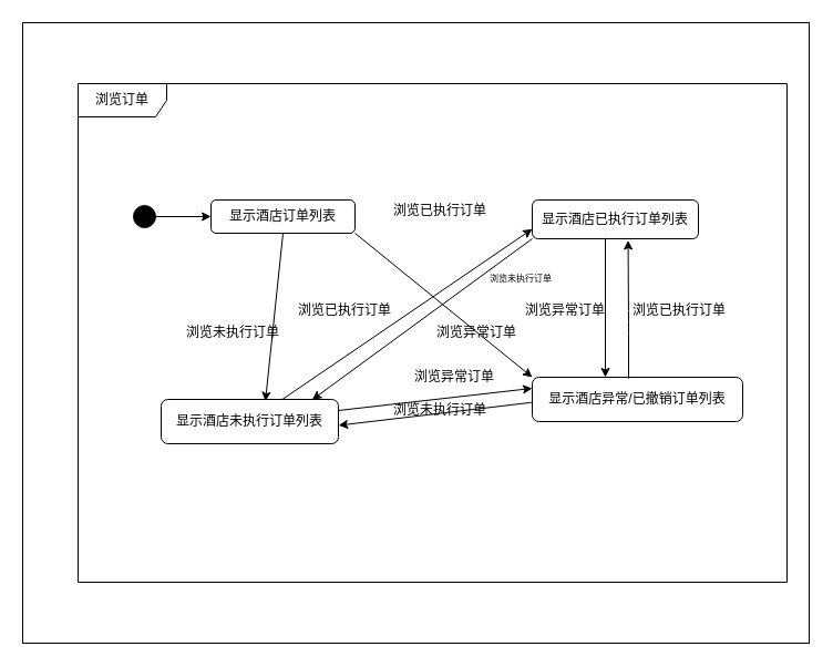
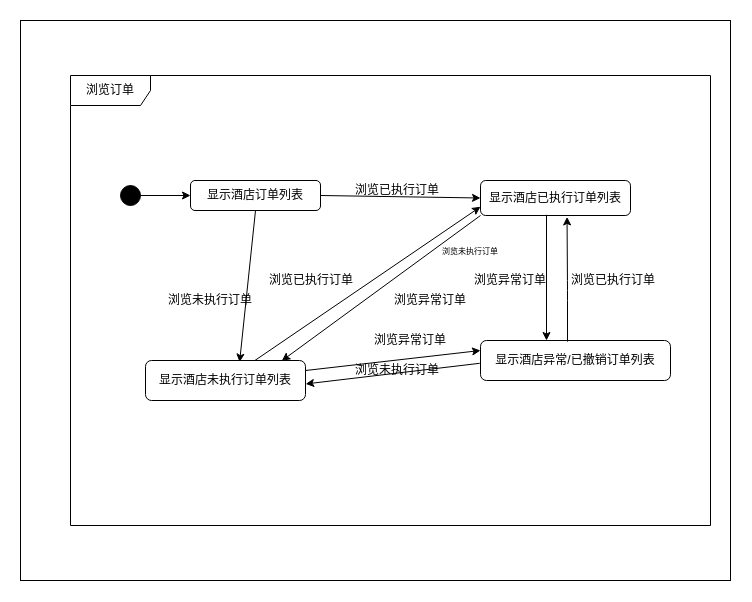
+ <mxCell id="11" value="" style="endArrow=classic;html=1;exitX=1;exitY=0.5;exitDx=0;exitDy=0;entryX=0;entryY=0.5;entryDx=0;entryDy=0;" edge="1" parent="1" source="5" target="7"><mxGeometry width="50" height="50" relative="1" as="geometry"><mxPoint x="330" y="340" as="sourcePoint" /><mxPoint x="380" y="290" as="targetPoint" /></mxGeometry></mxCell>
- <mxCell id="16" value="" style="endArrow=classic;html=1;exitX=1;exitY=1;exitDx=0;exitDy=0;entryX=0;entryY=0;entryDx=0;entryDy=0;" edge="1" parent="1" source="5" target="9"><mxGeometry width="50" height="50" relative="1" as="geometry"><mxPoint x="340" y="360" as="sourcePoint" /><mxPoint x="390" y="310" as="targetPoint" /></mxGeometry></mxCell>
